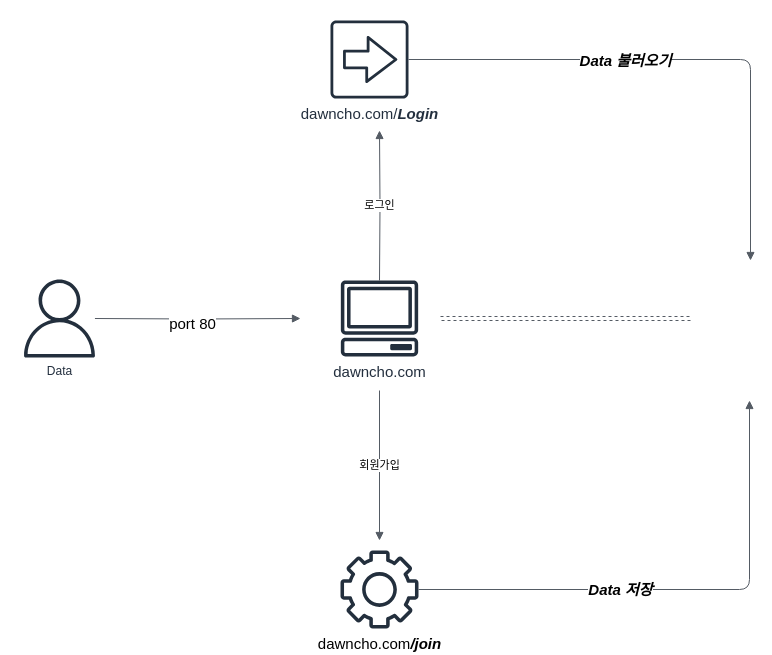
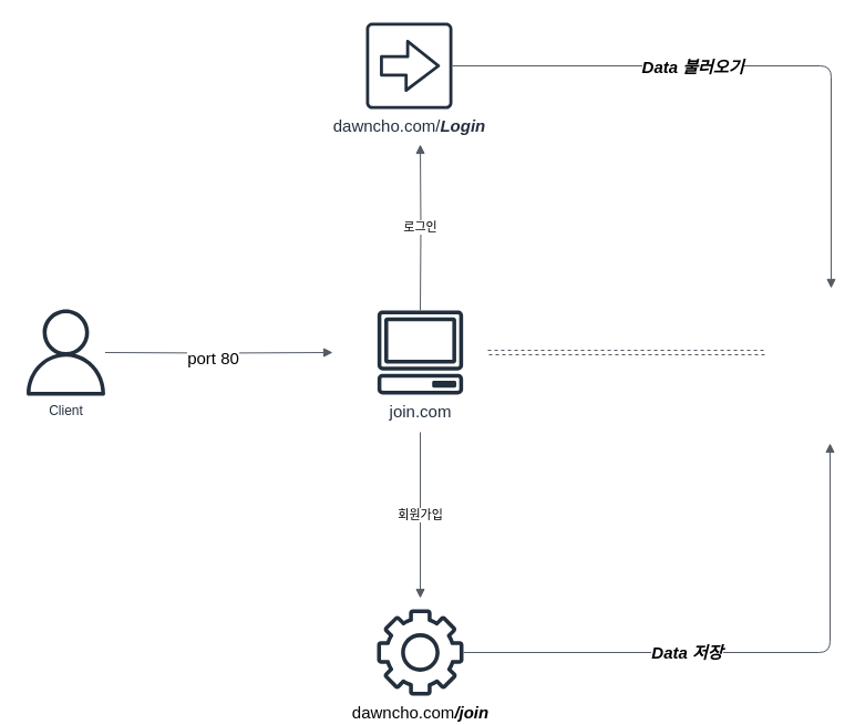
- <mxCell id="2" value="&lt;font style=&quot;font-size: 15px&quot;&gt;dawncho.com&lt;/font&gt;" style="sketch=0;outlineConnect=0;fontColor=#232F3E;gradientColor=none;fillColor=#232F3D;strokeColor=none;dashed=0;verticalLabelPosition=bottom;verticalAlign=top;align=center;html=1;fontSize=12;fontStyle=0;aspect=fixed;pointerEvents=1;shape=mxgraph.aws4.client;" vertex="1" parent="1"><mxGeometry x="340" y="280" width="78" height="76" as="geometry" /></mxCell>
+ <mxCell id="2" value="&lt;font style=&quot;font-size: 15px&quot;&gt;join.com&lt;/font&gt;" style="sketch=0;outlineConnect=0;fontColor=#232F3E;gradientColor=none;fillColor=#232F3D;strokeColor=none;dashed=0;verticalLabelPosition=bottom;verticalAlign=top;align=center;html=1;fontSize=12;fontStyle=0;aspect=fixed;pointerEvents=1;shape=mxgraph.aws4.client;" vertex="1" parent="1"><mxGeometry x="340" y="280" width="78" height="76" as="geometry" /></mxCell>
- <mxCell id="5" value="Data" style="sketch=0;outlineConnect=0;fontColor=#232F3E;gradientColor=none;fillColor=#232F3D;strokeColor=none;dashed=0;verticalLabelPosition=bottom;verticalAlign=top;align=center;html=1;fontSize=12;fontStyle=0;aspect=fixed;pointerEvents=1;shape=mxgraph.aws4.user;" vertex="1" parent="1"><mxGeometry x="20" y="279" width="78" height="78" as="geometry" /></mxCell>
+ <mxCell id="5" value="Client" style="sketch=0;outlineConnect=0;fontColor=#232F3E;gradientColor=none;fillColor=#232F3D;strokeColor=none;dashed=0;verticalLabelPosition=bottom;verticalAlign=top;align=center;html=1;fontSize=12;fontStyle=0;aspect=fixed;pointerEvents=1;shape=mxgraph.aws4.user;" vertex="1" parent="1"><mxGeometry x="20" y="279" width="78" height="78" as="geometry" /></mxCell>
